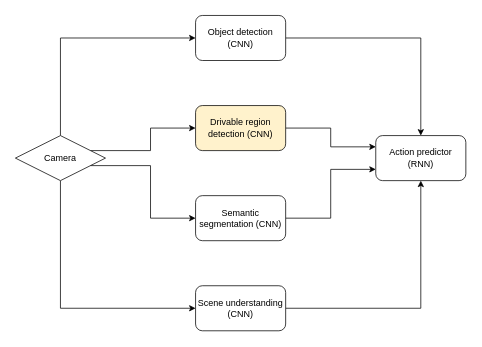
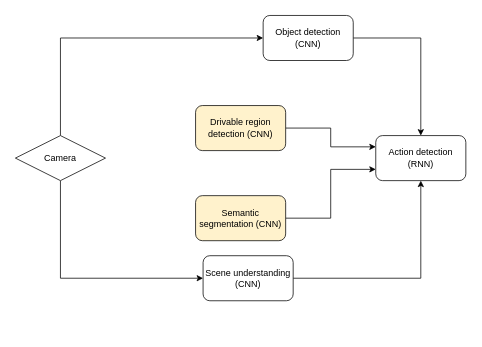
- <mxCell id="8" value="Object detection (CNN)" style="rounded=1;whiteSpace=wrap;html=1;" vertex="1" parent="1"><mxGeometry x="260" y="20" width="120" height="60" as="geometry" /></mxCell>
+ <mxCell id="8" value="Object detection (CNN)" style="rounded=1;whiteSpace=wrap;html=1;" vertex="1" parent="1"><mxGeometry x="350" y="20" width="120" height="60" as="geometry" /></mxCell>
- <mxCell id="4" style="edgeStyle=orthogonalEdgeStyle;rounded=0;orthogonalLoop=1;jettySize=auto;html=1;exitX=1;exitY=0.25;exitDx=0;exitDy=0;entryX=0;entryY=0.5;entryDx=0;entryDy=0;" edge="1" parent="1" source="6" target="10"><mxGeometry relative="1" as="geometry" /></mxCell>
- <mxCell id="15" value="Action predictor (RNN)" style="rounded=1;whiteSpace=wrap;html=1;" vertex="1" parent="1"><mxGeometry x="500" y="180" width="120" height="60" as="geometry" /></mxCell>
+ <mxCell id="15" value="Action detection (RNN)" style="rounded=1;whiteSpace=wrap;html=1;" vertex="1" parent="1"><mxGeometry x="500" y="180" width="120" height="60" as="geometry" /></mxCell>
- <mxCell id="5" style="edgeStyle=orthogonalEdgeStyle;rounded=0;orthogonalLoop=1;jettySize=auto;html=1;exitX=1;exitY=0.75;exitDx=0;exitDy=0;entryX=0;entryY=0.5;entryDx=0;entryDy=0;" edge="1" parent="1" source="6" target="12"><mxGeometry relative="1" as="geometry" /></mxCell>
- <mxCell id="12" value="Semantic segmentation (CNN)" style="rounded=1;whiteSpace=wrap;html=1;" vertex="1" parent="1"><mxGeometry x="260" y="260" width="120" height="60" as="geometry" /></mxCell>
+ <mxCell id="12" value="Semantic segmentation (CNN)" style="rounded=1;whiteSpace=wrap;html=1;fillColor=#fff2cc;" vertex="1" parent="1"><mxGeometry x="260" y="260" width="120" height="60" as="geometry" /></mxCell>
- <mxCell id="14" value="Scene understanding (CNN)" style="rounded=1;whiteSpace=wrap;html=1;" vertex="1" parent="1"><mxGeometry x="260" y="380" width="120" height="60" as="geometry" /></mxCell>
+ <mxCell id="14" value="Scene understanding (CNN)" style="rounded=1;whiteSpace=wrap;html=1;" vertex="1" parent="1"><mxGeometry x="270" y="340" width="120" height="60" as="geometry" /></mxCell>
